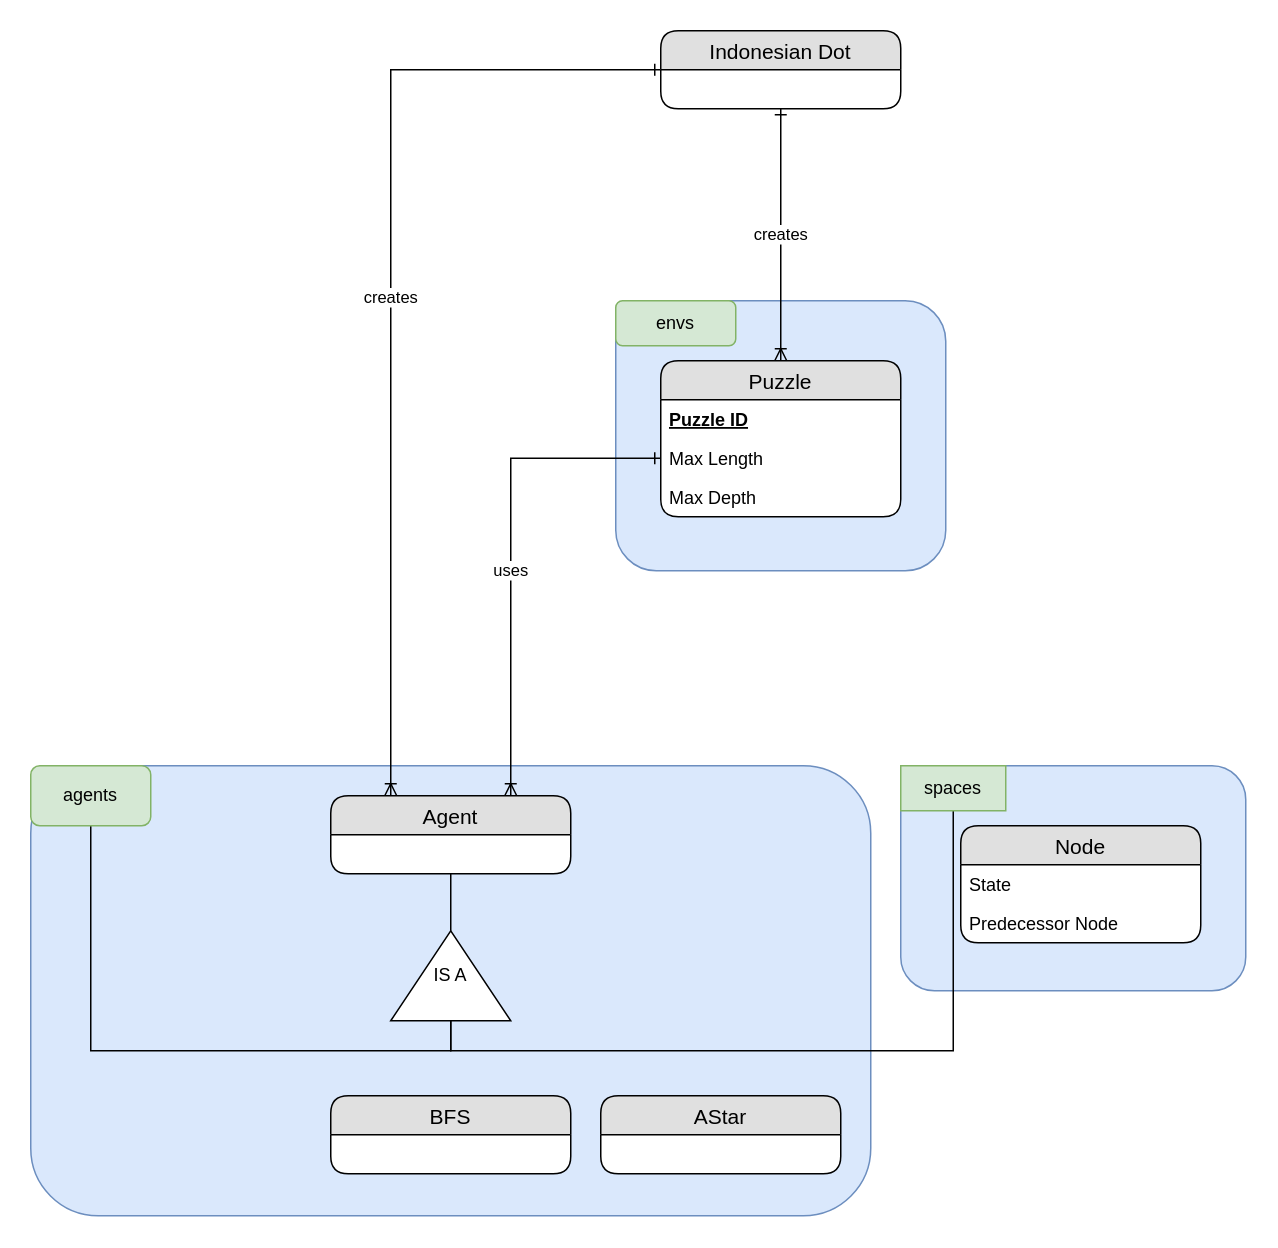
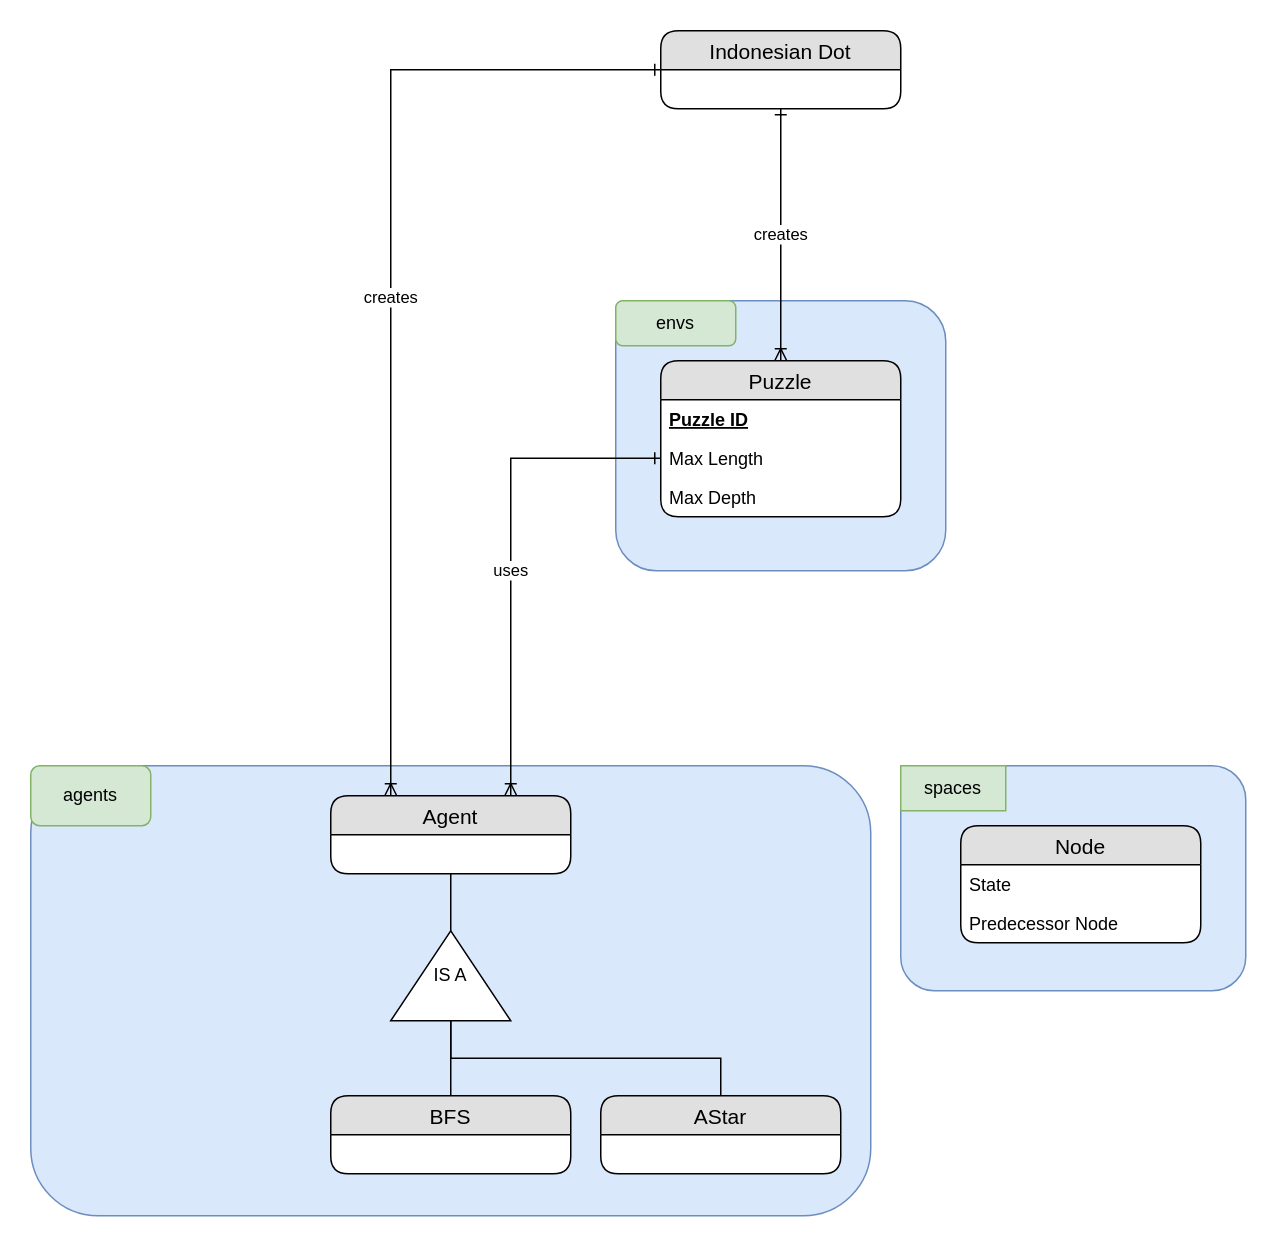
- <mxCell id="17" style="edgeStyle=orthogonalEdgeStyle;rounded=0;orthogonalLoop=1;jettySize=auto;html=1;exitX=0;exitY=0.5;exitDx=0;exitDy=0;endArrow=none;endFill=0;" edge="1" parent="1" source="19" target="20"><mxGeometry relative="1" as="geometry" /></mxCell>
+ <mxCell id="17" style="edgeStyle=orthogonalEdgeStyle;rounded=0;orthogonalLoop=1;jettySize=auto;html=1;exitX=0;exitY=0.5;exitDx=0;exitDy=0;endArrow=none;endFill=0;" edge="1" parent="1" source="19" target="14"><mxGeometry relative="1" as="geometry" /></mxCell>
- <mxCell id="16" style="edgeStyle=orthogonalEdgeStyle;rounded=0;orthogonalLoop=1;jettySize=auto;html=1;exitX=0;exitY=0.5;exitDx=0;exitDy=0;endArrow=none;endFill=0;" edge="1" parent="1" source="19" target="21"><mxGeometry relative="1" as="geometry" /></mxCell>
+ <mxCell id="16" style="edgeStyle=orthogonalEdgeStyle;rounded=0;orthogonalLoop=1;jettySize=auto;html=1;exitX=0;exitY=0.5;exitDx=0;exitDy=0;endArrow=none;endFill=0;" edge="1" parent="1" source="19" target="13"><mxGeometry relative="1" as="geometry" /></mxCell>
